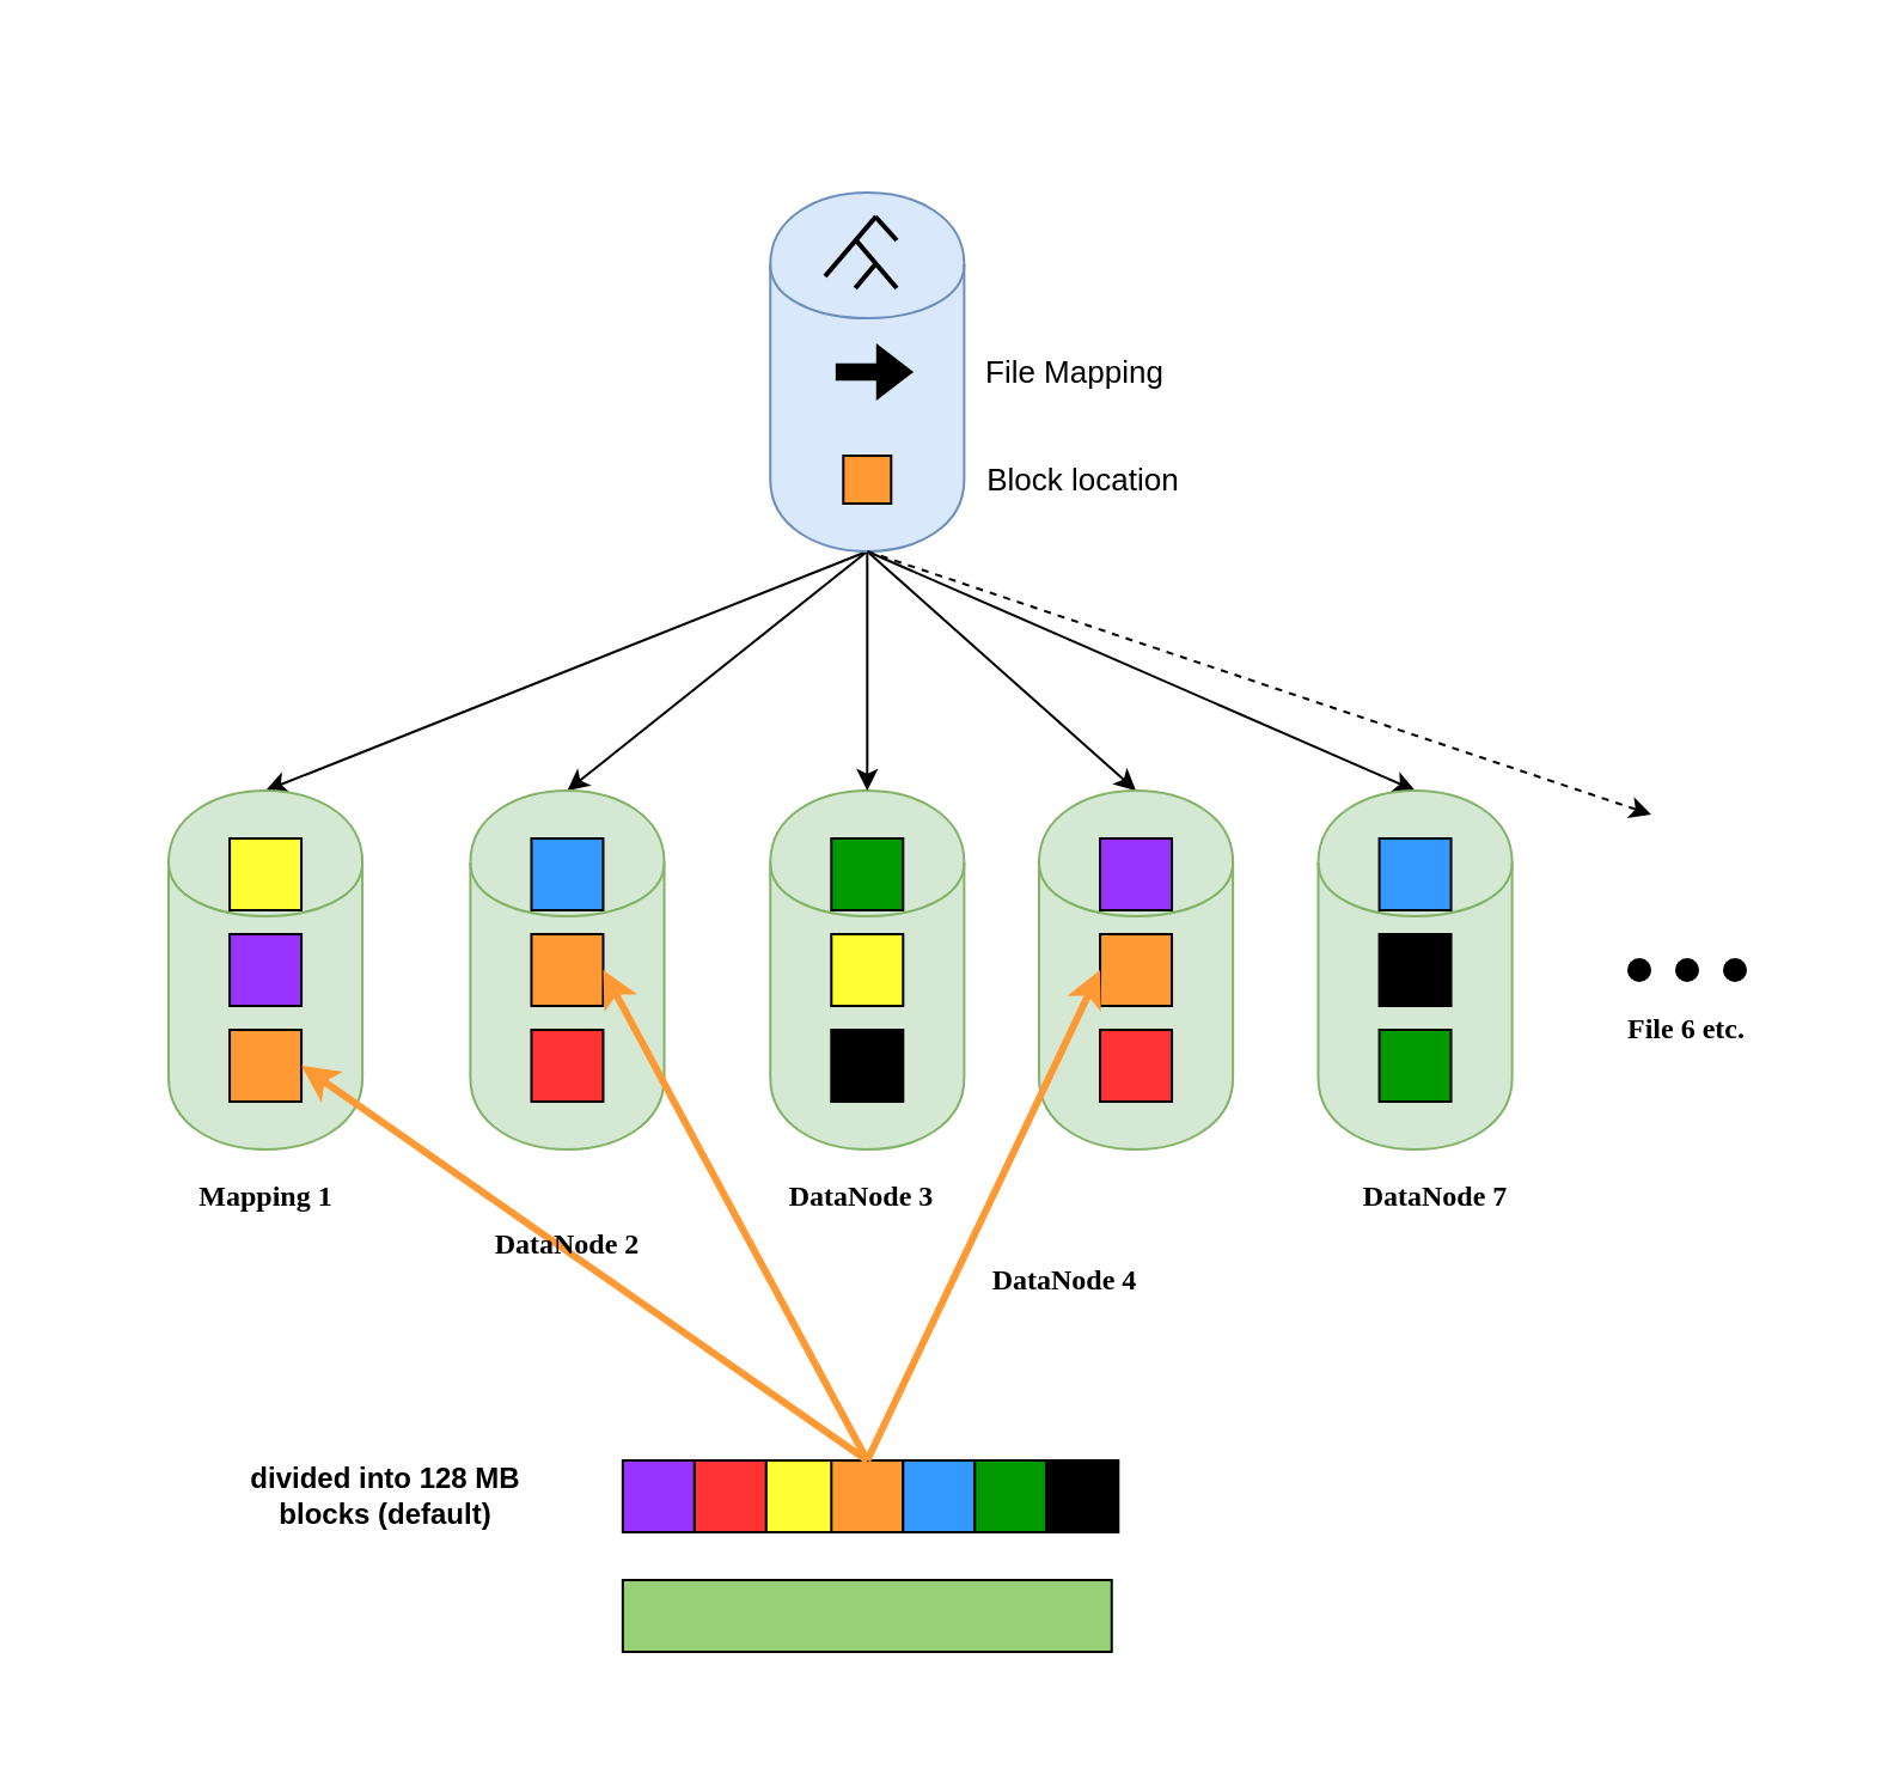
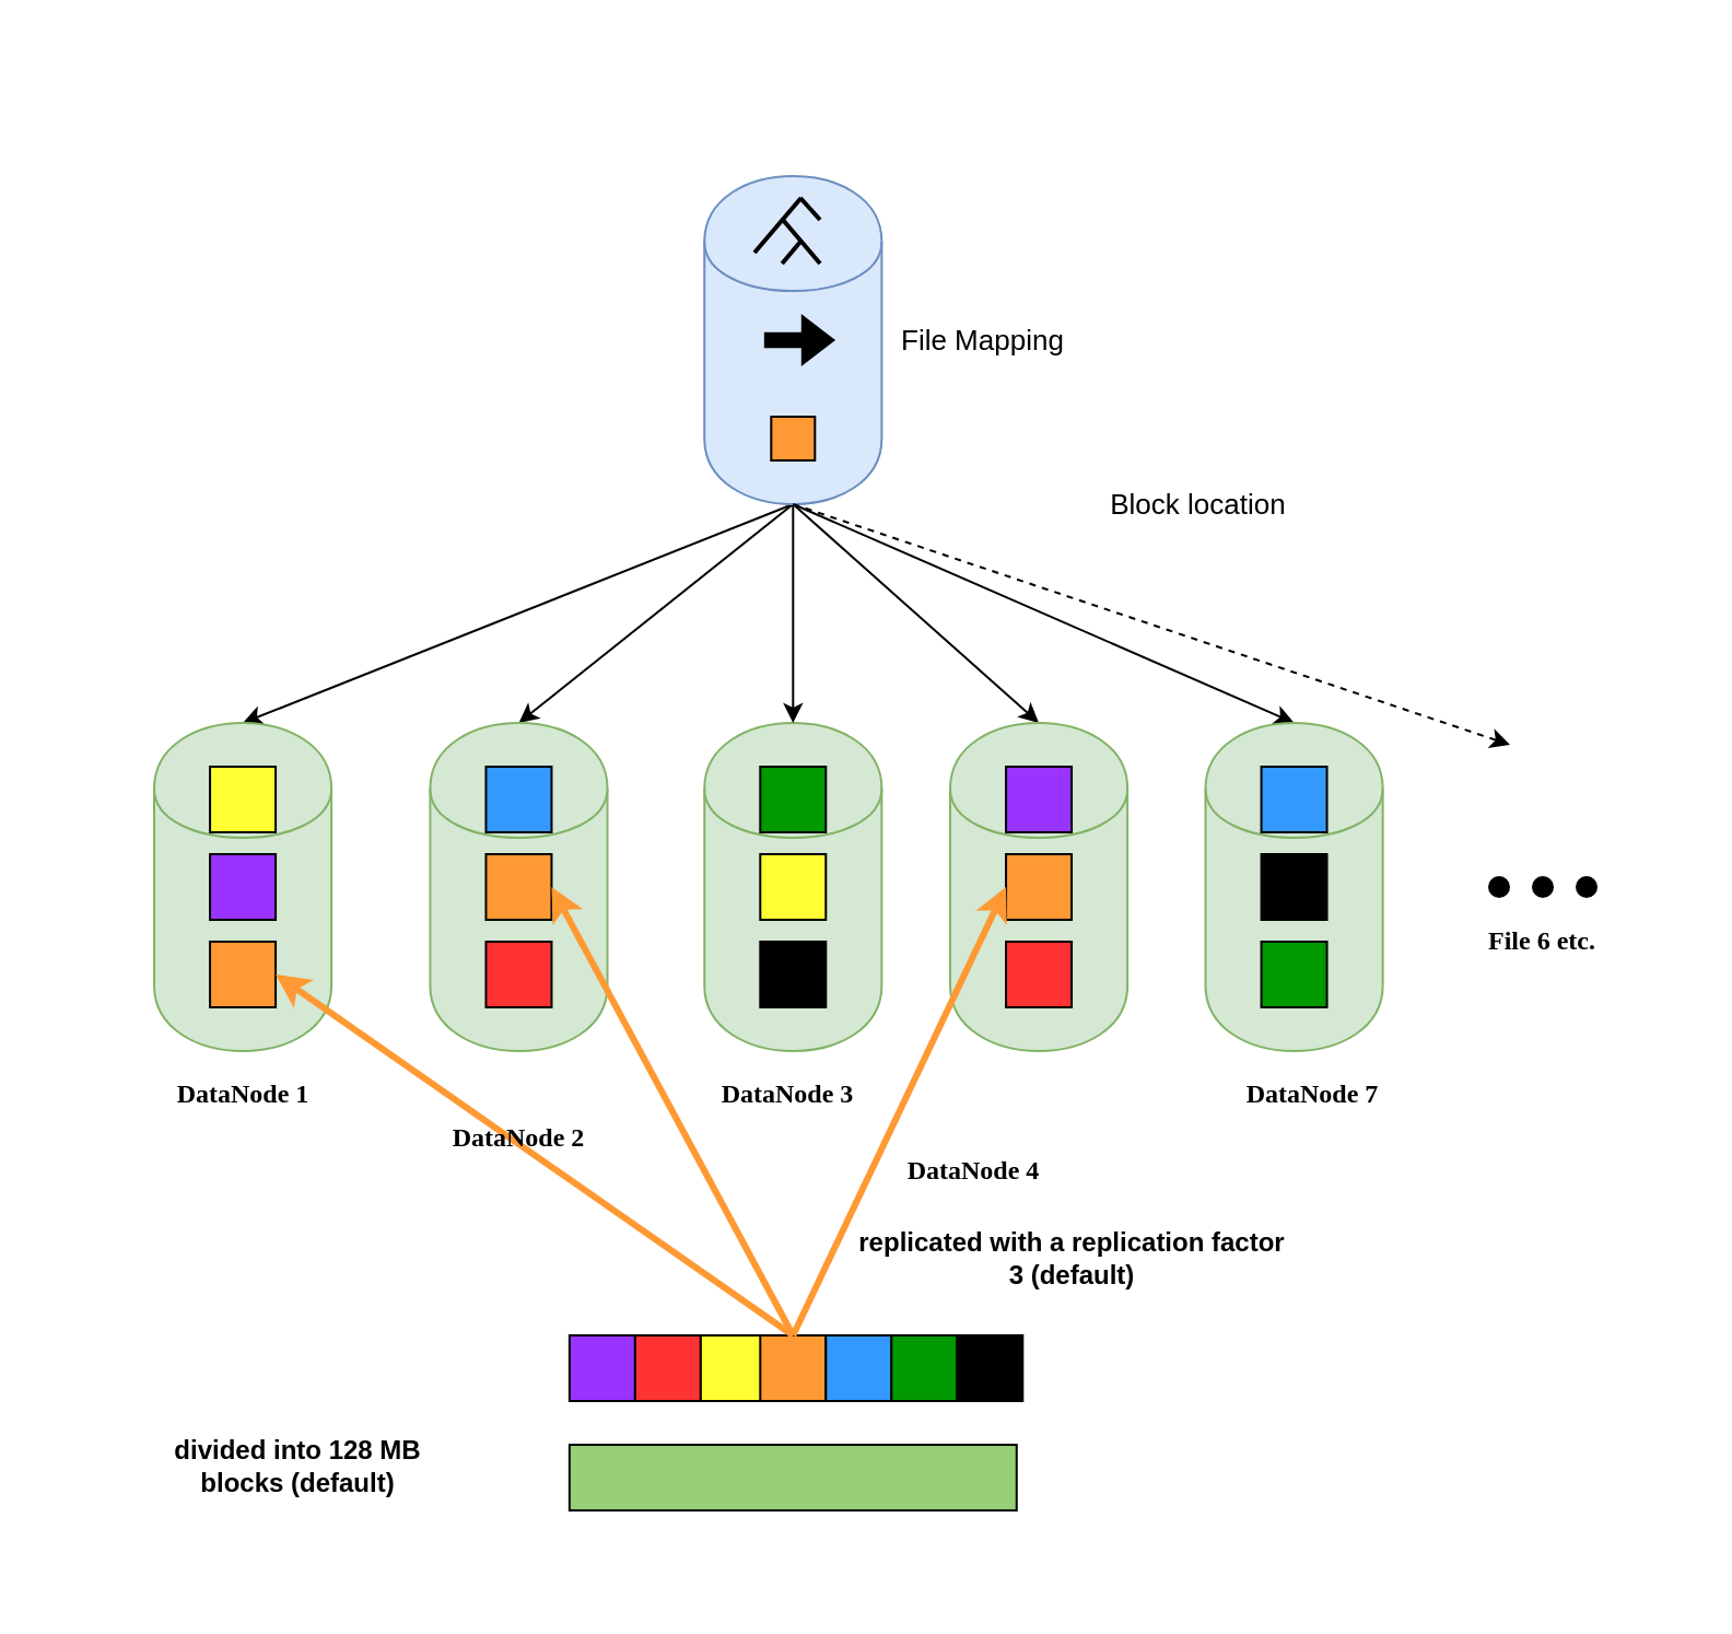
- <mxCell id="63" value="&amp;nbsp;Block location" style="text;html=1;strokeColor=none;fillColor=none;align=left;verticalAlign=middle;whiteSpace=wrap;rounded=0;fontSize=13;fontColor=#000000;" parent="1" vertex="1"><mxGeometry x="407.22" y="190" width="107.85" height="20" as="geometry" /></mxCell>
+ <mxCell id="63" value="&amp;nbsp;Block location" style="text;html=1;strokeColor=none;fillColor=none;align=left;verticalAlign=middle;whiteSpace=wrap;rounded=0;fontSize=13;fontColor=#000000;" parent="1" vertex="1"><mxGeometry x="502.22" y="220" width="107.85" height="20" as="geometry" /></mxCell>
- <mxCell id="4" value="Mapping 1" style="text;html=1;strokeColor=none;fillColor=none;align=center;verticalAlign=middle;whiteSpace=wrap;rounded=0;fontFamily=Tahoma;fontStyle=1" parent="1" vertex="1"><mxGeometry x="45.54" y="490" width="130" height="20" as="geometry" /></mxCell>
+ <mxCell id="4" value="DataNode 1" style="text;html=1;strokeColor=none;fillColor=none;align=center;verticalAlign=middle;whiteSpace=wrap;rounded=0;fontFamily=Tahoma;fontStyle=1" parent="1" vertex="1"><mxGeometry x="45.54" y="490" width="130" height="20" as="geometry" /></mxCell>
+ <mxCell id="48" value="replicated with a replication factor 3 (default)" style="text;html=1;strokeColor=none;fillColor=none;align=center;verticalAlign=middle;whiteSpace=wrap;rounded=0;fontStyle=1" parent="1" vertex="1"><mxGeometry x="390.28" y="560" width="199.72" height="30" as="geometry" /></mxCell>
- <mxCell id="44" value="divided into 128 MB blocks (default)" style="text;html=1;strokeColor=none;fillColor=none;align=center;verticalAlign=middle;whiteSpace=wrap;rounded=0;fontStyle=1" parent="1" vertex="1"><mxGeometry x="90" y="615" width="141.73" height="20" as="geometry" /></mxCell>
+ <mxCell id="44" value="divided into 128 MB blocks (default)" style="text;html=1;strokeColor=none;fillColor=none;align=center;verticalAlign=middle;whiteSpace=wrap;rounded=0;fontStyle=1" parent="1" vertex="1"><mxGeometry x="65" y="660" width="141.73" height="20" as="geometry" /></mxCell>
